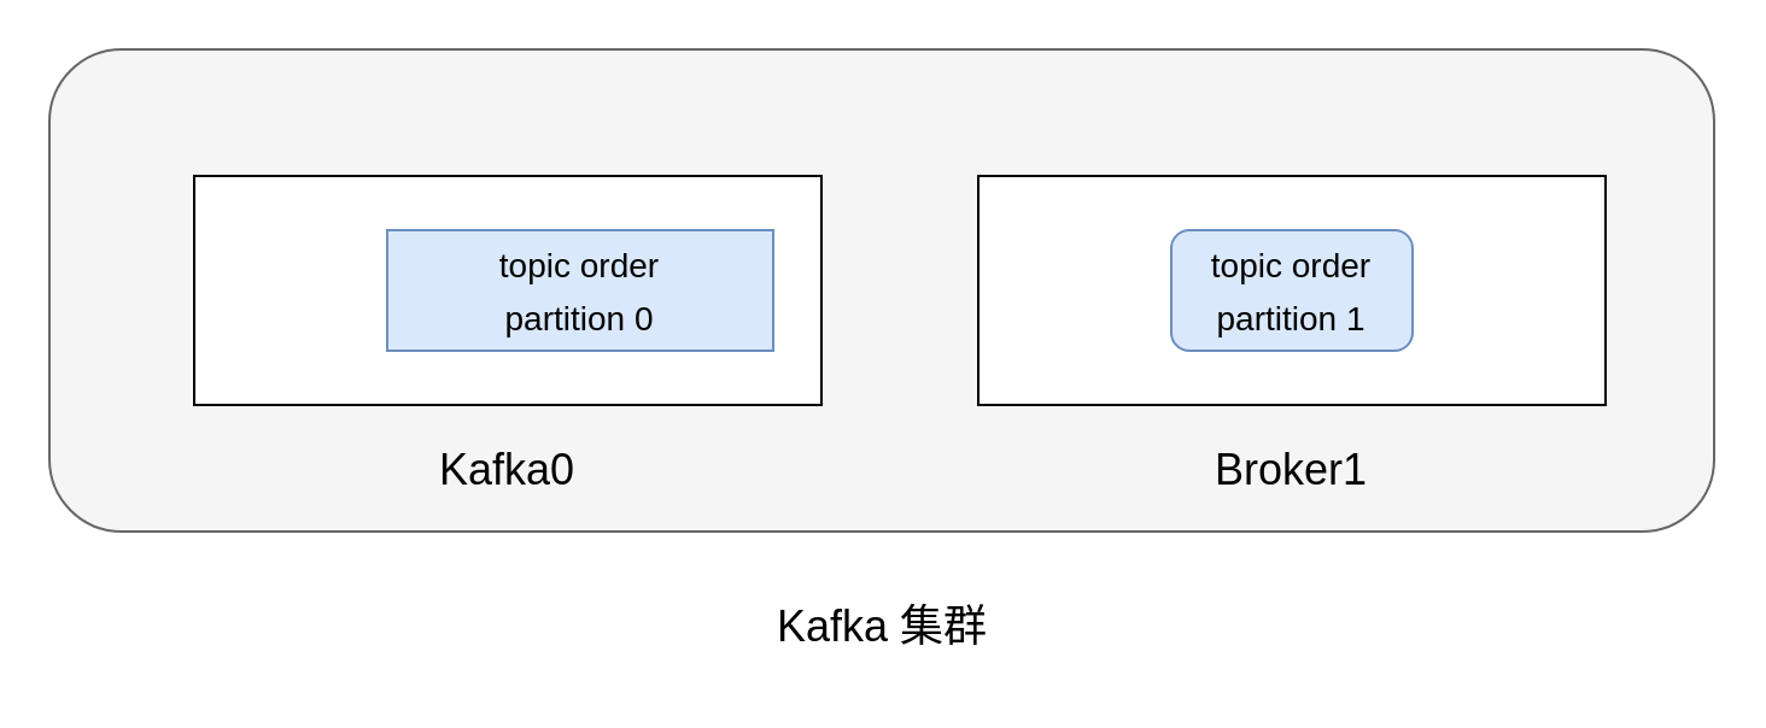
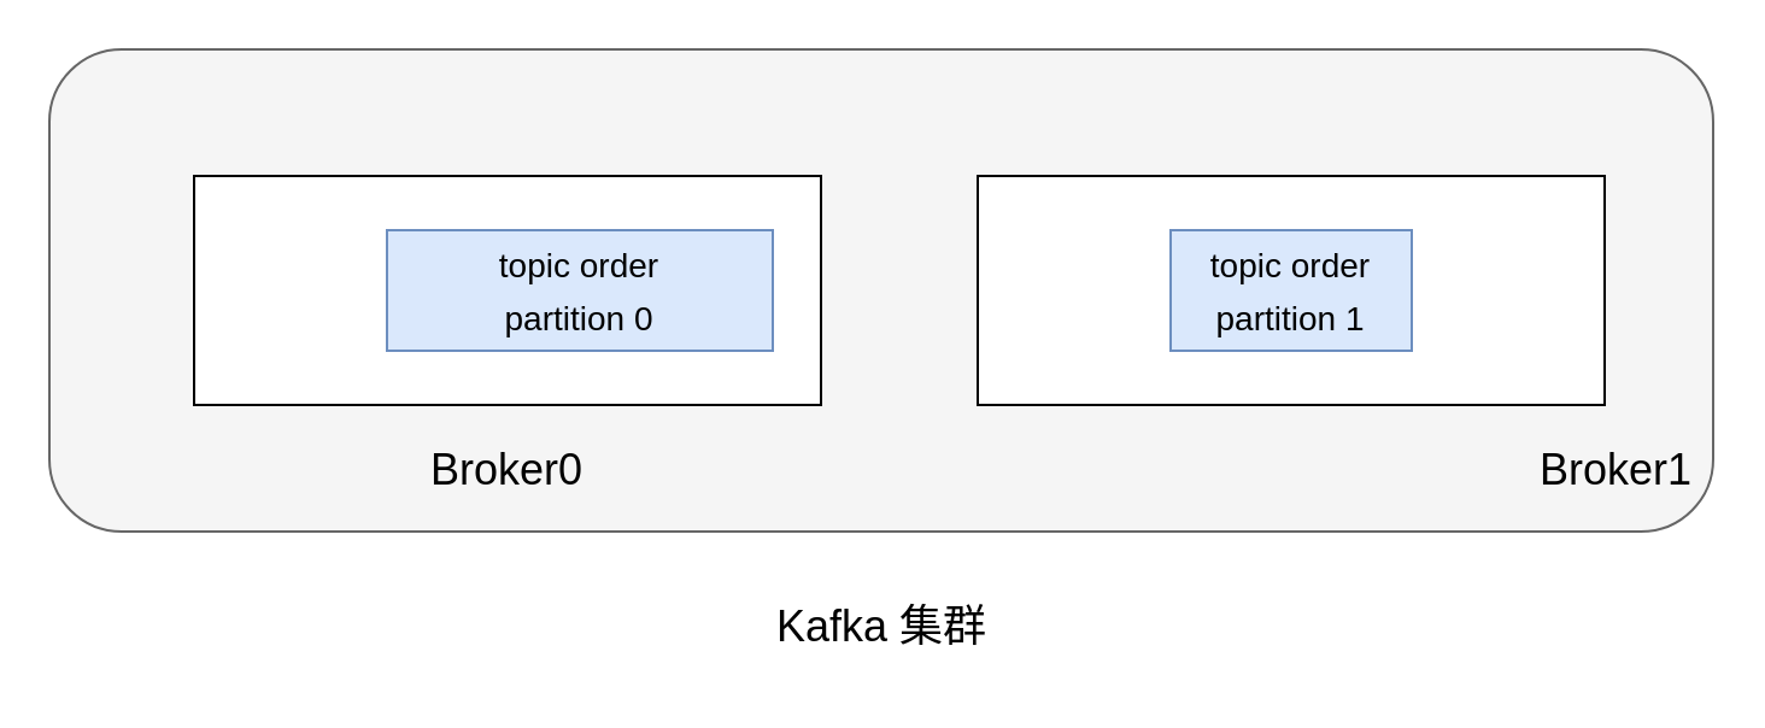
- <mxCell id="9" value="&lt;font style=&quot;font-size: 14px;&quot;&gt;topic order&lt;br style=&quot;border-color: var(--border-color);&quot;&gt;partition 1&lt;/font&gt;" style="whiteSpace=wrap;html=1;fontSize=18;fillColor=#dae8fc;strokeColor=#6c8ebf;rounded=1;" parent="1" vertex="1"><mxGeometry x="485" y="95" width="100" height="50" as="geometry" /></mxCell>
+ <mxCell id="9" value="&lt;font style=&quot;font-size: 14px;&quot;&gt;topic order&lt;br style=&quot;border-color: var(--border-color);&quot;&gt;partition 1&lt;/font&gt;" style="rounded=0;whiteSpace=wrap;html=1;fontSize=18;fillColor=#dae8fc;strokeColor=#6c8ebf;" parent="1" vertex="1"><mxGeometry x="485" y="95" width="100" height="50" as="geometry" /></mxCell>
- <mxCell id="4" value="&lt;font style=&quot;font-size: 18px;&quot;&gt;Kafka0&lt;/font&gt;" style="text;html=1;strokeColor=none;fillColor=none;align=center;verticalAlign=middle;whiteSpace=wrap;rounded=0;" parent="1" vertex="1"><mxGeometry x="180" y="180" width="60" height="30" as="geometry" /></mxCell>
+ <mxCell id="4" value="&lt;font style=&quot;font-size: 18px;&quot;&gt;Broker0&lt;/font&gt;" style="text;html=1;strokeColor=none;fillColor=none;align=center;verticalAlign=middle;whiteSpace=wrap;rounded=0;" parent="1" vertex="1"><mxGeometry x="180" y="180" width="60" height="30" as="geometry" /></mxCell>
- <mxCell id="5" value="&lt;font style=&quot;font-size: 18px;&quot;&gt;Broker1&lt;/font&gt;" style="text;html=1;strokeColor=none;fillColor=none;align=center;verticalAlign=middle;whiteSpace=wrap;rounded=0;" parent="1" vertex="1"><mxGeometry x="505" y="180" width="60" height="30" as="geometry" /></mxCell>
+ <mxCell id="5" value="&lt;font style=&quot;font-size: 18px;&quot;&gt;Broker1&lt;/font&gt;" style="text;html=1;strokeColor=none;fillColor=none;align=center;verticalAlign=middle;whiteSpace=wrap;rounded=0;" parent="1" vertex="1"><mxGeometry x="640" y="180" width="60" height="30" as="geometry" /></mxCell>
